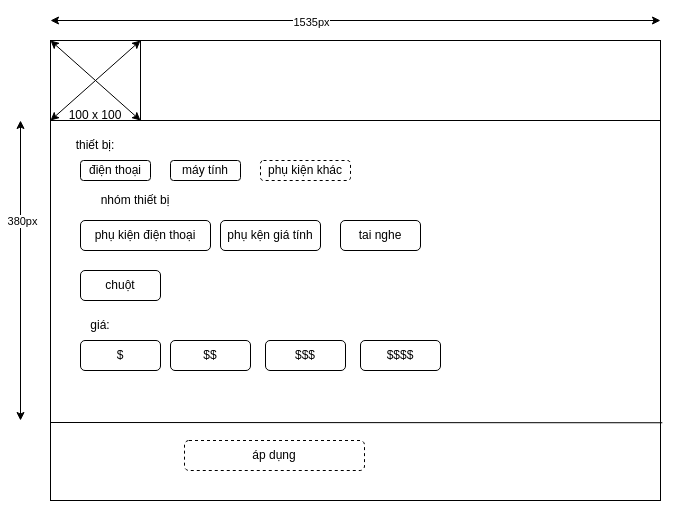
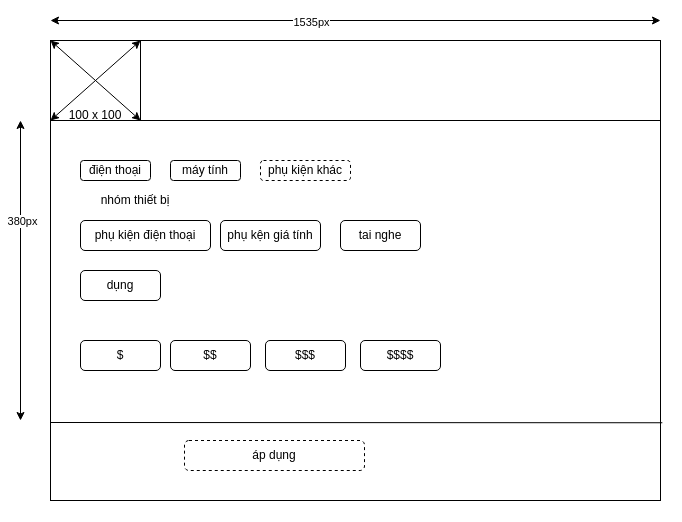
- <mxCell id="13" value="thiết bị:" style="text;html=1;strokeColor=none;fillColor=none;align=center;verticalAlign=middle;whiteSpace=wrap;rounded=0;" vertex="1" parent="1"><mxGeometry x="65" y="130" width="60" height="30" as="geometry" /></mxCell>
- <mxCell id="21" value="chuột" style="rounded=1;whiteSpace=wrap;html=1;" vertex="1" parent="1"><mxGeometry x="80" y="270" width="80" height="30" as="geometry" /></mxCell>
+ <mxCell id="21" value="dụng" style="rounded=1;whiteSpace=wrap;html=1;" vertex="1" parent="1"><mxGeometry x="80" y="270" width="80" height="30" as="geometry" /></mxCell>
- <mxCell id="22" value="giá:" style="text;html=1;strokeColor=none;fillColor=none;align=center;verticalAlign=middle;whiteSpace=wrap;rounded=0;" vertex="1" parent="1"><mxGeometry x="70" y="310" width="60" height="30" as="geometry" /></mxCell>
